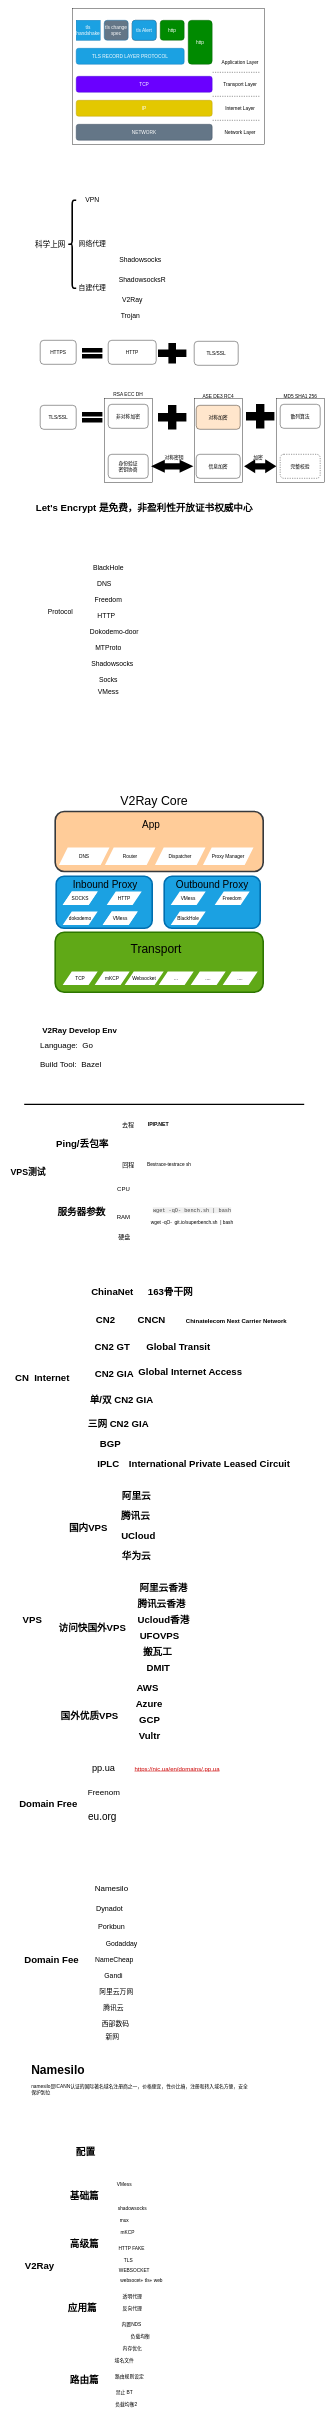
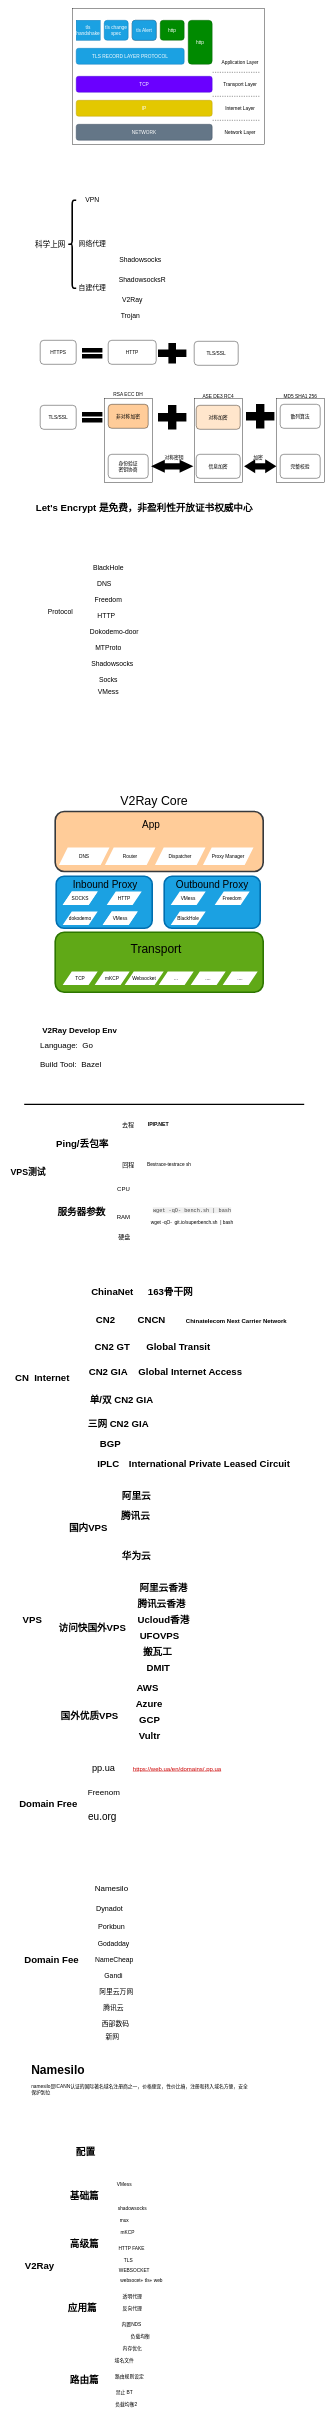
- <mxCell id="11" value="tls change&lt;br&gt;spec" style="rounded=1;whiteSpace=wrap;html=1;fillColor=#647687;strokeColor=#006EAF;fontColor=#ffffff;" vertex="1" parent="1"><mxGeometry x="260" y="50" width="60" height="50" as="geometry" /></mxCell>
+ <mxCell id="11" value="tls change&lt;br&gt;spec" style="rounded=1;whiteSpace=wrap;html=1;fillColor=#1ba1e2;strokeColor=#006EAF;fontColor=#ffffff;" vertex="1" parent="1"><mxGeometry x="260" y="50" width="60" height="50" as="geometry" /></mxCell>
- <mxCell id="29" value="非对称加密" style="rounded=1;whiteSpace=wrap;html=1;" vertex="1" parent="1"><mxGeometry x="270" y="1010" width="100" height="60" as="geometry" /></mxCell>
+ <mxCell id="29" value="非对称加密" style="rounded=1;whiteSpace=wrap;html=1;fillColor=#ffcc99;" vertex="1" parent="1"><mxGeometry x="270" y="1010" width="100" height="60" as="geometry" /></mxCell>
- <mxCell id="34" value="完整校验" style="rounded=1;whiteSpace=wrap;html=1;dashed=1;" vertex="1" parent="1"><mxGeometry x="700" y="1135" width="100" height="60" as="geometry" /></mxCell>
+ <mxCell id="34" value="完整校验" style="rounded=1;whiteSpace=wrap;html=1;" vertex="1" parent="1"><mxGeometry x="700" y="1135" width="100" height="60" as="geometry" /></mxCell>
- <mxCell id="123" value="CN2 GIA" style="text;strokeColor=none;fillColor=none;html=1;fontSize=24;fontStyle=1;verticalAlign=middle;align=center;" vertex="1" parent="1"><mxGeometry x="235" y="3415" width="100" height="40" as="geometry" /></mxCell>
+ <mxCell id="123" value="CN2 GIA" style="text;strokeColor=none;fillColor=none;html=1;fontSize=24;fontStyle=1;verticalAlign=middle;align=center;" vertex="1" parent="1"><mxGeometry x="220" y="3410" width="100" height="40" as="geometry" /></mxCell>
- <mxCell id="136" value="UCloud" style="text;strokeColor=none;fillColor=none;html=1;fontSize=24;fontStyle=1;verticalAlign=middle;align=center;" vertex="1" parent="1"><mxGeometry x="295" y="3820" width="100" height="40" as="geometry" /></mxCell>
- <mxCell id="158" value="&lt;a href=&quot;https://nic.ua/en/domains/.pp.ua&quot; target=&quot;_blank&quot; style=&quot;color: rgb(204 , 0 , 0) ; transition: all 0.3s ease 0s ; font-family: sans-serif ; font-size: 15px ; text-align: left ; background-color: rgb(255 , 255 , 255)&quot;&gt;https://nic.ua/en/domains/.pp.ua&lt;/a&gt;" style="text;html=1;strokeColor=none;fillColor=none;align=center;verticalAlign=middle;whiteSpace=wrap;rounded=0;" vertex="1" parent="1"><mxGeometry x="305" y="4410" width="275" height="20" as="geometry" /></mxCell>
+ <mxCell id="158" value="&lt;a href=&quot;https://nic.ua/en/domains/.pp.ua&quot; target=&quot;_blank&quot; style=&quot;color: rgb(204 , 0 , 0) ; transition: all 0.3s ease 0s ; font-family: sans-serif ; font-size: 15px ; text-align: left ; background-color: rgb(255 , 255 , 255)&quot;&gt;https://web.ua/en/domains/.pp.ua&lt;/a&gt;" style="text;html=1;strokeColor=none;fillColor=none;align=center;verticalAlign=middle;whiteSpace=wrap;rounded=0;" vertex="1" parent="1"><mxGeometry x="305" y="4410" width="275" height="20" as="geometry" /></mxCell>
- <mxCell id="164" value="&lt;font style=&quot;font-size: 17px&quot;&gt;Godadday&lt;/font&gt;" style="text;html=1;align=center;verticalAlign=middle;resizable=0;points=[];autosize=1;" vertex="1" parent="1"><mxGeometry x="257.5" y="4850" width="90" height="20" as="geometry" /></mxCell>
+ <mxCell id="164" value="&lt;font style=&quot;font-size: 17px&quot;&gt;Godadday&lt;/font&gt;" style="text;html=1;align=center;verticalAlign=middle;resizable=0;points=[];autosize=1;" vertex="1" parent="1"><mxGeometry x="237.5" y="4850" width="90" height="20" as="geometry" /></mxCell>
